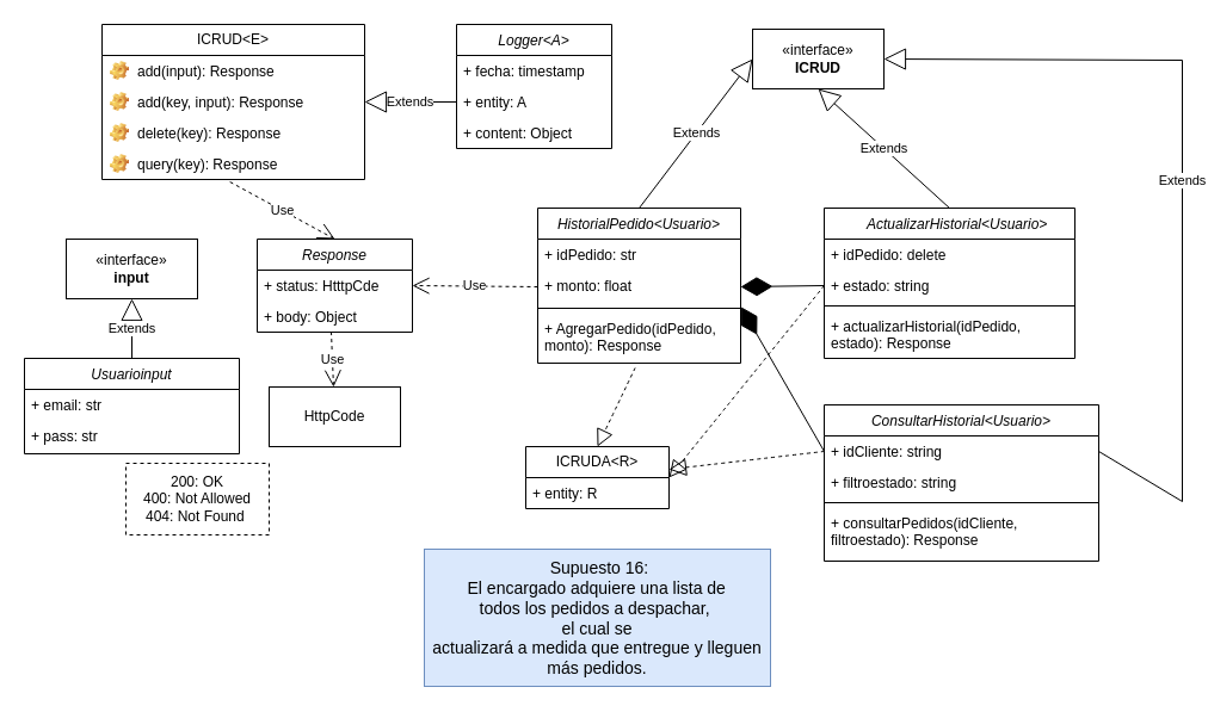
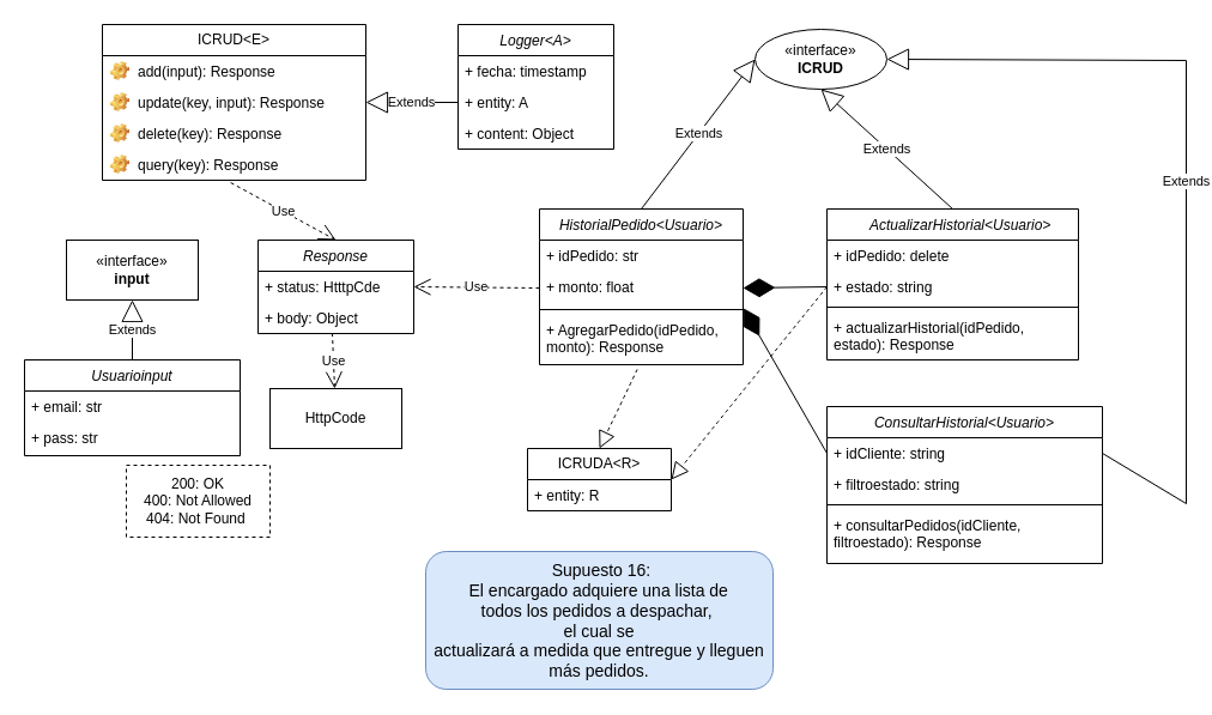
- <mxCell id="24" value="«interface»&lt;br&gt;&lt;b&gt;ICRUD&lt;/b&gt;" style="html=1;whiteSpace=wrap;" vertex="1" parent="1"><mxGeometry x="630" y="24" width="110" height="50" as="geometry" /></mxCell>
+ <mxCell id="24" value="«interface»&lt;br&gt;&lt;b&gt;ICRUD&lt;/b&gt;" style="ellipse;html=1;whiteSpace=wrap;" vertex="1" parent="1"><mxGeometry x="630" y="24" width="110" height="50" as="geometry" /></mxCell>
- <mxCell id="10" value="add(key, input): Response" style="label;fontStyle=0;strokeColor=none;fillColor=none;align=left;verticalAlign=top;overflow=hidden;spacingLeft=28;spacingRight=4;rotatable=0;points=[[0,0.5],[1,0.5]];portConstraint=eastwest;imageWidth=16;imageHeight=16;whiteSpace=wrap;html=1;image=img/clipart/Gear_128x128.png" vertex="1" parent="8"><mxGeometry y="52" width="220" height="26" as="geometry" /></mxCell>
+ <mxCell id="10" value="update(key, input): Response" style="label;fontStyle=0;strokeColor=none;fillColor=none;align=left;verticalAlign=top;overflow=hidden;spacingLeft=28;spacingRight=4;rotatable=0;points=[[0,0.5],[1,0.5]];portConstraint=eastwest;imageWidth=16;imageHeight=16;whiteSpace=wrap;html=1;image=img/clipart/Gear_128x128.png" vertex="1" parent="8"><mxGeometry y="52" width="220" height="26" as="geometry" /></mxCell>
- <mxCell id="35" value="" style="endArrow=block;dashed=1;endFill=0;endSize=12;html=1;rounded=0;fontSize=12;curved=1;exitX=0;exitY=0.5;exitDx=0;exitDy=0;" edge="1" parent="1" source="4" target="33"><mxGeometry width="160" relative="1" as="geometry"><mxPoint x="660" y="50" as="sourcePoint" /><mxPoint x="800" y="98" as="targetPoint" /></mxGeometry></mxCell>
- <mxCell id="2" value="&lt;font style=&quot;font-size: 14px;&quot;&gt;&amp;nbsp;Supuesto 16:&lt;/font&gt;&lt;div&gt;&amp;nbsp;&lt;font style=&quot;font-size: 14px;&quot;&gt;El encargado adquiere una lista de&amp;nbsp;&lt;/font&gt;&lt;/div&gt;&lt;div&gt;&lt;font style=&quot;font-size: 14px;&quot;&gt;todos los pedidos a despachar,&amp;nbsp;&lt;/font&gt;&lt;/div&gt;&lt;div&gt;&lt;font style=&quot;font-size: 14px;&quot;&gt;el cual se&lt;br&gt; actualizará a medida que entregue y lleguen más pedidos.&lt;/font&gt;&lt;/div&gt;" style="html=1;whiteSpace=wrap;fillColor=#dae8fc;strokeColor=#6c8ebf;" vertex="1" parent="1"><mxGeometry x="355" y="460" width="290" height="115" as="geometry" /></mxCell>
+ <mxCell id="2" value="&lt;font style=&quot;font-size: 14px;&quot;&gt;&amp;nbsp;Supuesto 16:&lt;/font&gt;&lt;div&gt;&amp;nbsp;&lt;font style=&quot;font-size: 14px;&quot;&gt;El encargado adquiere una lista de&amp;nbsp;&lt;/font&gt;&lt;/div&gt;&lt;div&gt;&lt;font style=&quot;font-size: 14px;&quot;&gt;todos los pedidos a despachar,&amp;nbsp;&lt;/font&gt;&lt;/div&gt;&lt;div&gt;&lt;font style=&quot;font-size: 14px;&quot;&gt;el cual se&lt;br&gt; actualizará a medida que entregue y lleguen más pedidos.&lt;/font&gt;&lt;/div&gt;" style="html=1;whiteSpace=wrap;fillColor=#dae8fc;strokeColor=#6c8ebf;rounded=1;" vertex="1" parent="1"><mxGeometry x="355" y="460" width="290" height="115" as="geometry" /></mxCell>
